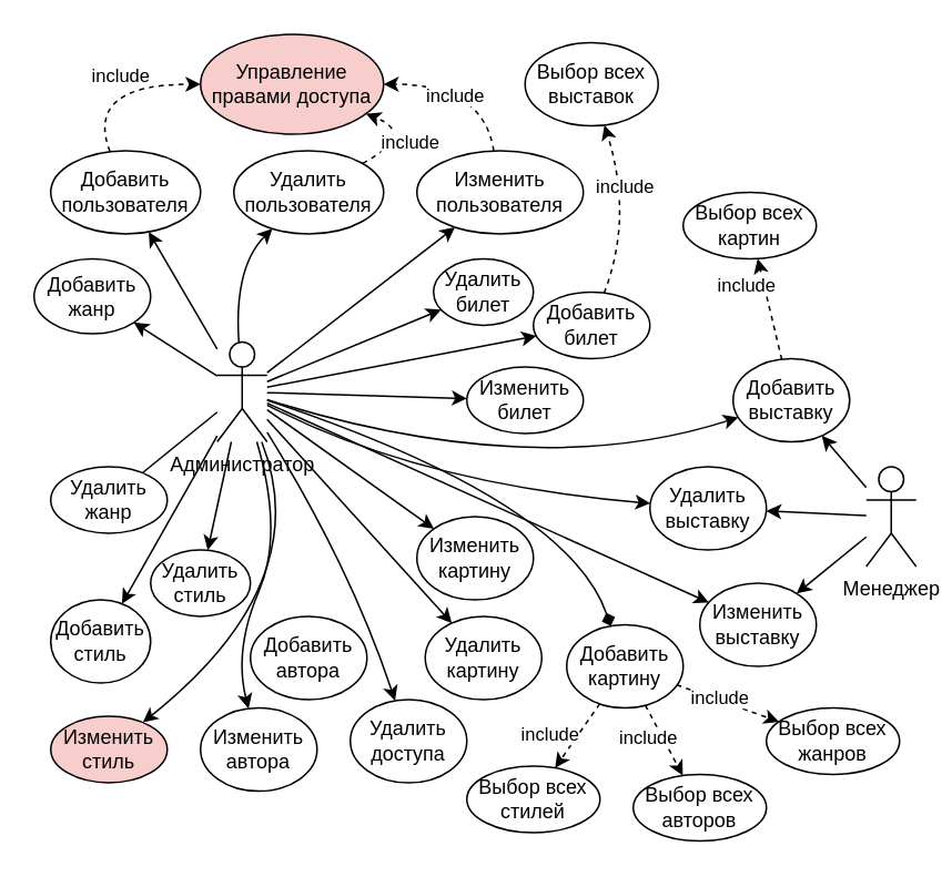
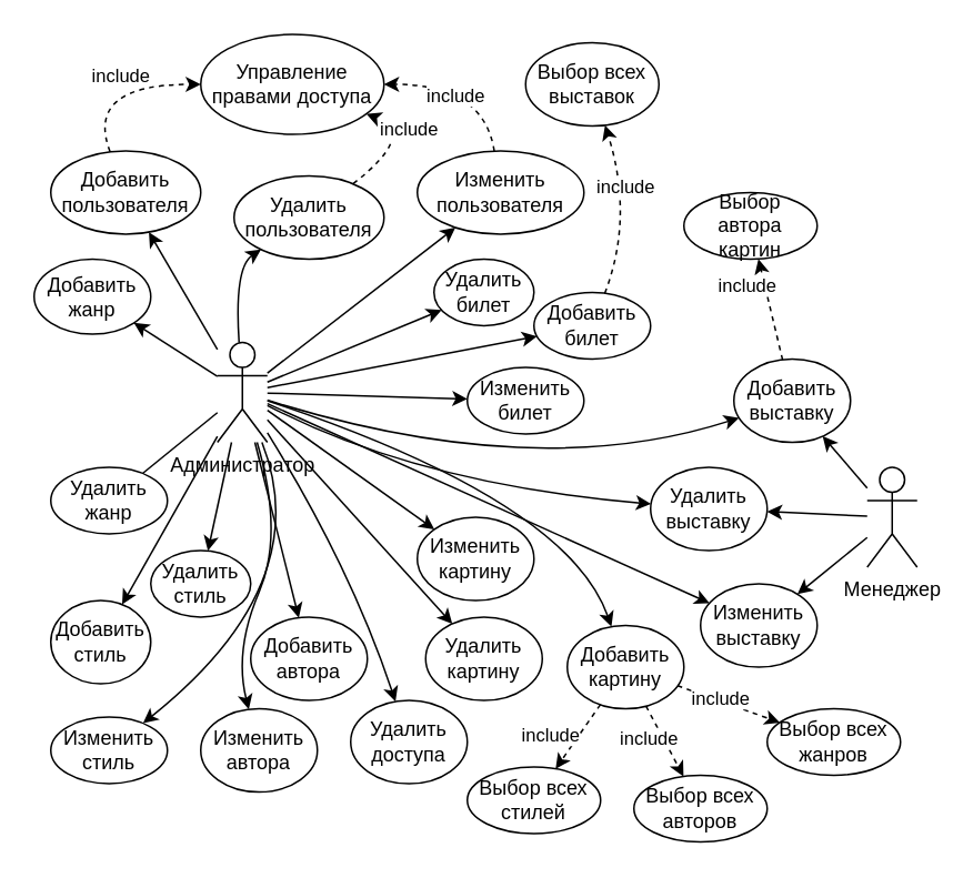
- <mxCell id="34" value="Управление правами доступа" style="ellipse;whiteSpace=wrap;html=1;fillColor=#f8cecc;" vertex="1" parent="1"><mxGeometry x="120" width="110" height="60" as="geometry" y="20" /></mxCell>
+ <mxCell id="34" value="Управление правами доступа" style="ellipse;whiteSpace=wrap;html=1;" vertex="1" parent="1"><mxGeometry x="120" width="110" height="60" as="geometry" y="20" /></mxCell>
- <mxCell id="5" value="Удалить&lt;div&gt;пользователя&lt;/div&gt;" style="ellipse;whiteSpace=wrap;html=1;" vertex="1" parent="1"><mxGeometry x="140" y="90" width="90" height="50" as="geometry" /></mxCell>
+ <mxCell id="5" value="Удалить&lt;div&gt;пользователя&lt;/div&gt;" style="ellipse;whiteSpace=wrap;html=1;" vertex="1" parent="1"><mxGeometry x="140" y="105" width="90" height="50" as="geometry" /></mxCell>
- <mxCell id="68" value="Выбор всех картин" style="ellipse;whiteSpace=wrap;html=1;" vertex="1" parent="1"><mxGeometry x="410" y="115" width="80" height="40" as="geometry" /></mxCell>
+ <mxCell id="68" value="Выбор автора картин" style="ellipse;whiteSpace=wrap;html=1;" vertex="1" parent="1"><mxGeometry x="410" y="115" width="80" height="40" as="geometry" /></mxCell>
+ <mxCell id="29" value="" style="curved=1;endArrow=classic;html=1;rounded=0;" edge="1" parent="1" source="2" target="23"><mxGeometry width="50" height="50" relative="1" as="geometry"><mxPoint x="194" y="300" as="sourcePoint" /><mxPoint x="180" y="365" as="targetPoint" /><Array as="points" /></mxGeometry></mxCell>
- <mxCell id="56" value="" style="curved=1;endArrow=diamond;html=1;rounded=0;" edge="1" parent="1" source="2" target="51"><mxGeometry width="50" height="50" relative="1" as="geometry"><mxPoint x="220" y="260" as="sourcePoint" /><mxPoint x="320" y="331" as="targetPoint" /><Array as="points"><mxPoint x="340" y="300" /></Array></mxGeometry></mxCell>
+ <mxCell id="56" value="" style="curved=1;endArrow=classic;html=1;rounded=0;" edge="1" parent="1" source="2" target="51"><mxGeometry width="50" height="50" relative="1" as="geometry"><mxPoint x="220" y="260" as="sourcePoint" /><mxPoint x="320" y="331" as="targetPoint" /><Array as="points"><mxPoint x="340" y="300" /></Array></mxGeometry></mxCell>
- <mxCell id="20" value="Изменить&lt;br&gt;&lt;div&gt;стиль&lt;/div&gt;" style="ellipse;whiteSpace=wrap;html=1;fillColor=#f8cecc;" vertex="1" parent="1"><mxGeometry x="30" y="430" width="70" height="40" as="geometry" /></mxCell>
+ <mxCell id="20" value="Изменить&lt;br&gt;&lt;div&gt;стиль&lt;/div&gt;" style="ellipse;whiteSpace=wrap;html=1;" vertex="1" parent="1"><mxGeometry x="30" y="430" width="70" height="40" as="geometry" /></mxCell>
